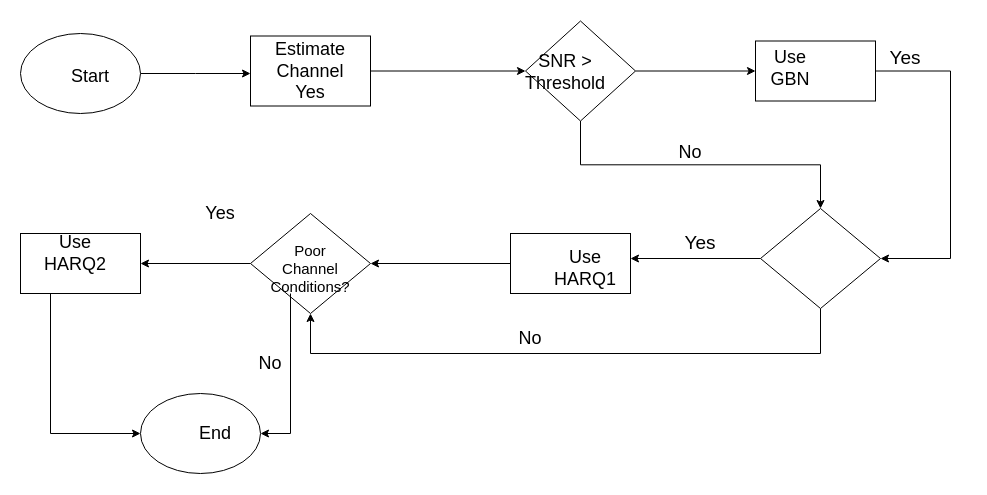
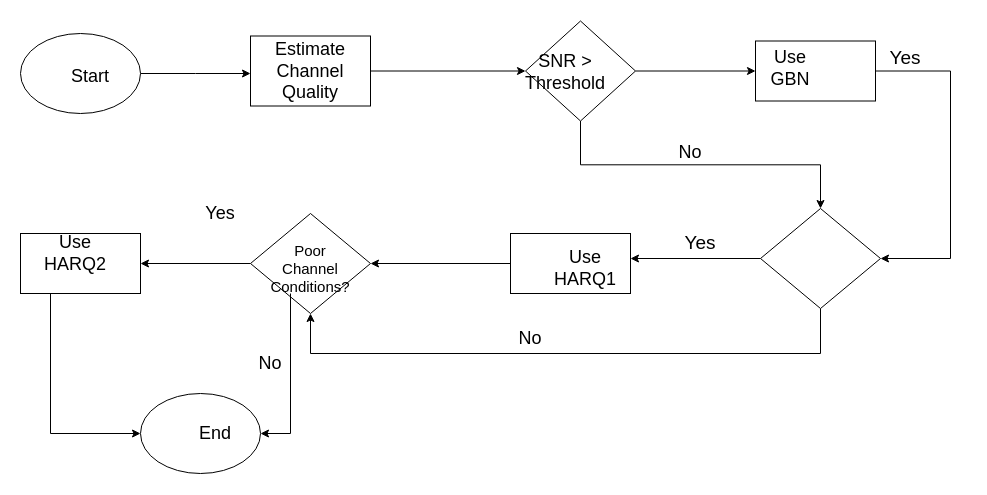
- <mxCell id="26" value="&lt;font style=&quot;font-size: 18px;&quot;&gt;Estimate Channel Yes&lt;/font&gt;" style="text;html=1;align=center;verticalAlign=middle;whiteSpace=wrap;rounded=0;" vertex="1" parent="1"><mxGeometry x="260" y="50.5" width="100" height="40" as="geometry" /></mxCell>
+ <mxCell id="26" value="&lt;font style=&quot;font-size: 18px;&quot;&gt;Estimate Channel Quality&lt;/font&gt;" style="text;html=1;align=center;verticalAlign=middle;whiteSpace=wrap;rounded=0;" vertex="1" parent="1"><mxGeometry x="260" y="50.5" width="100" height="40" as="geometry" /></mxCell>
